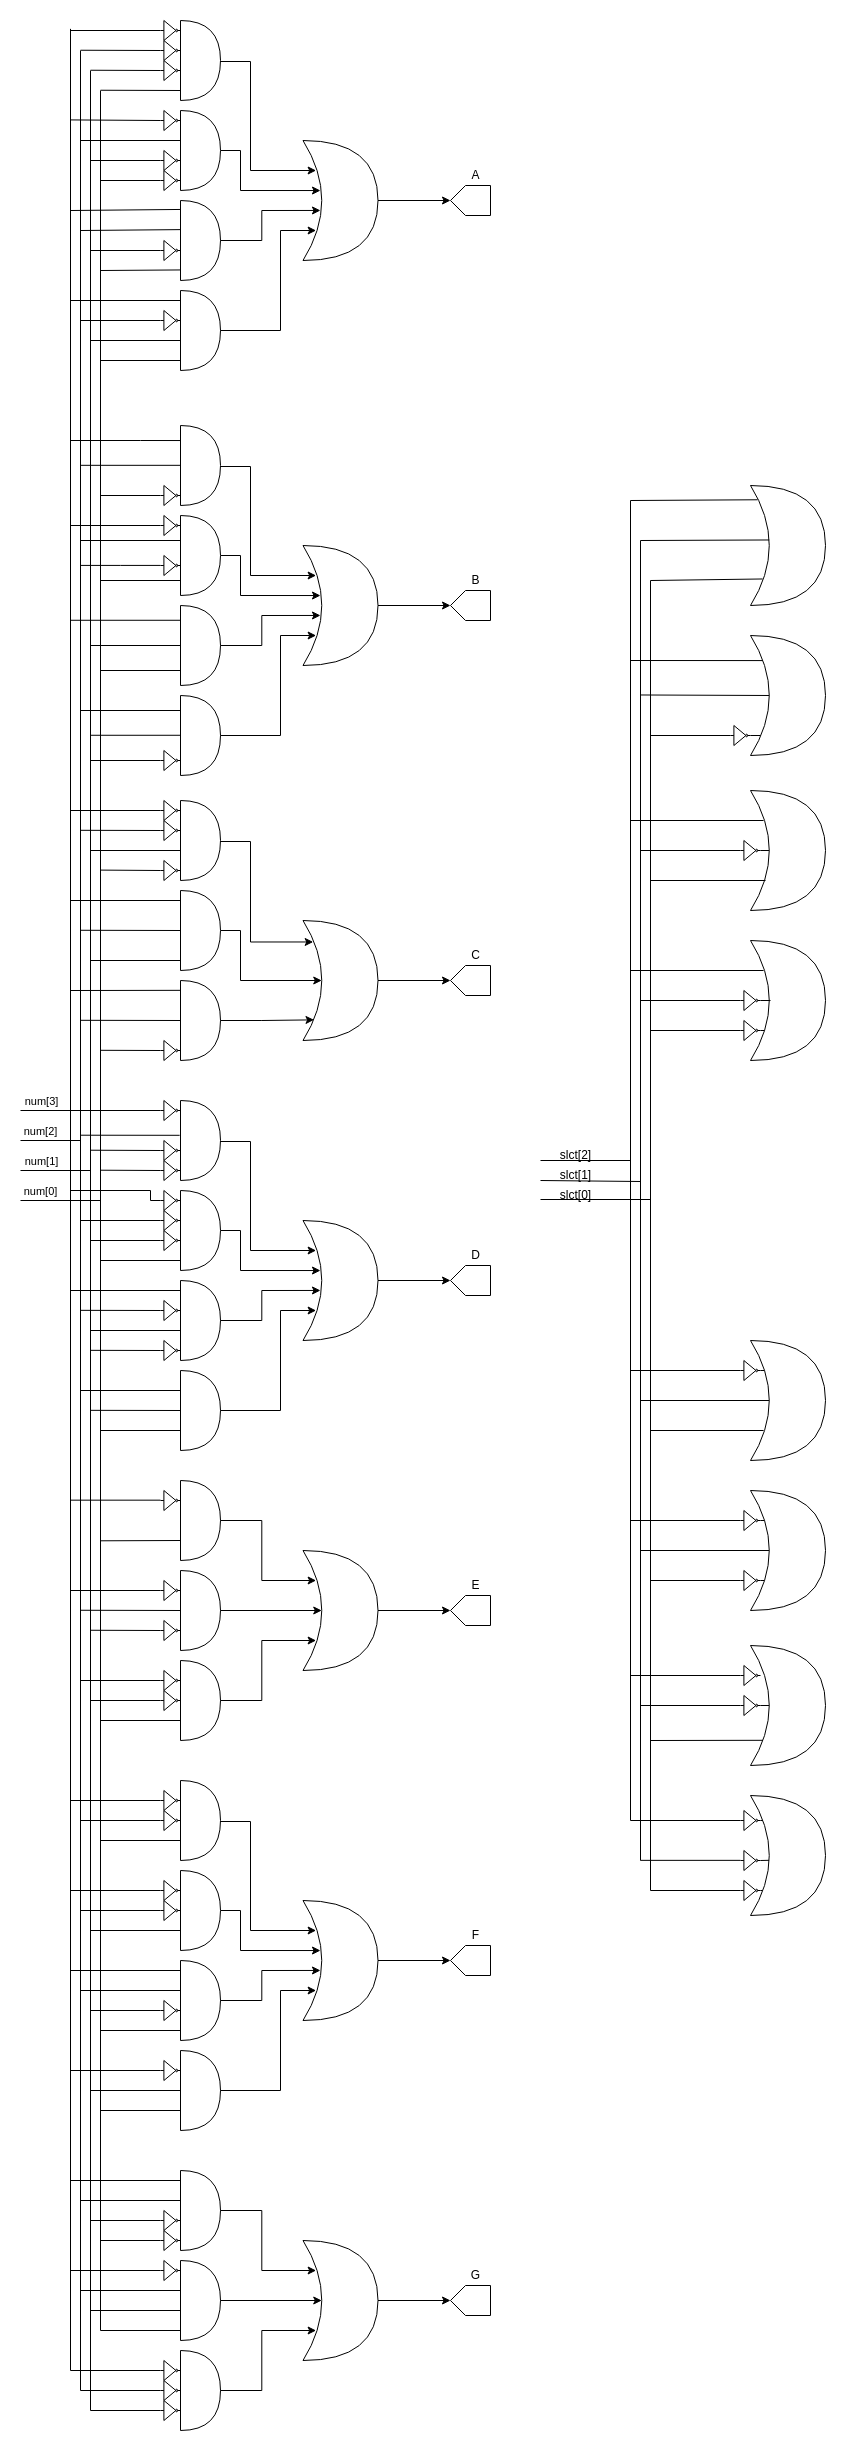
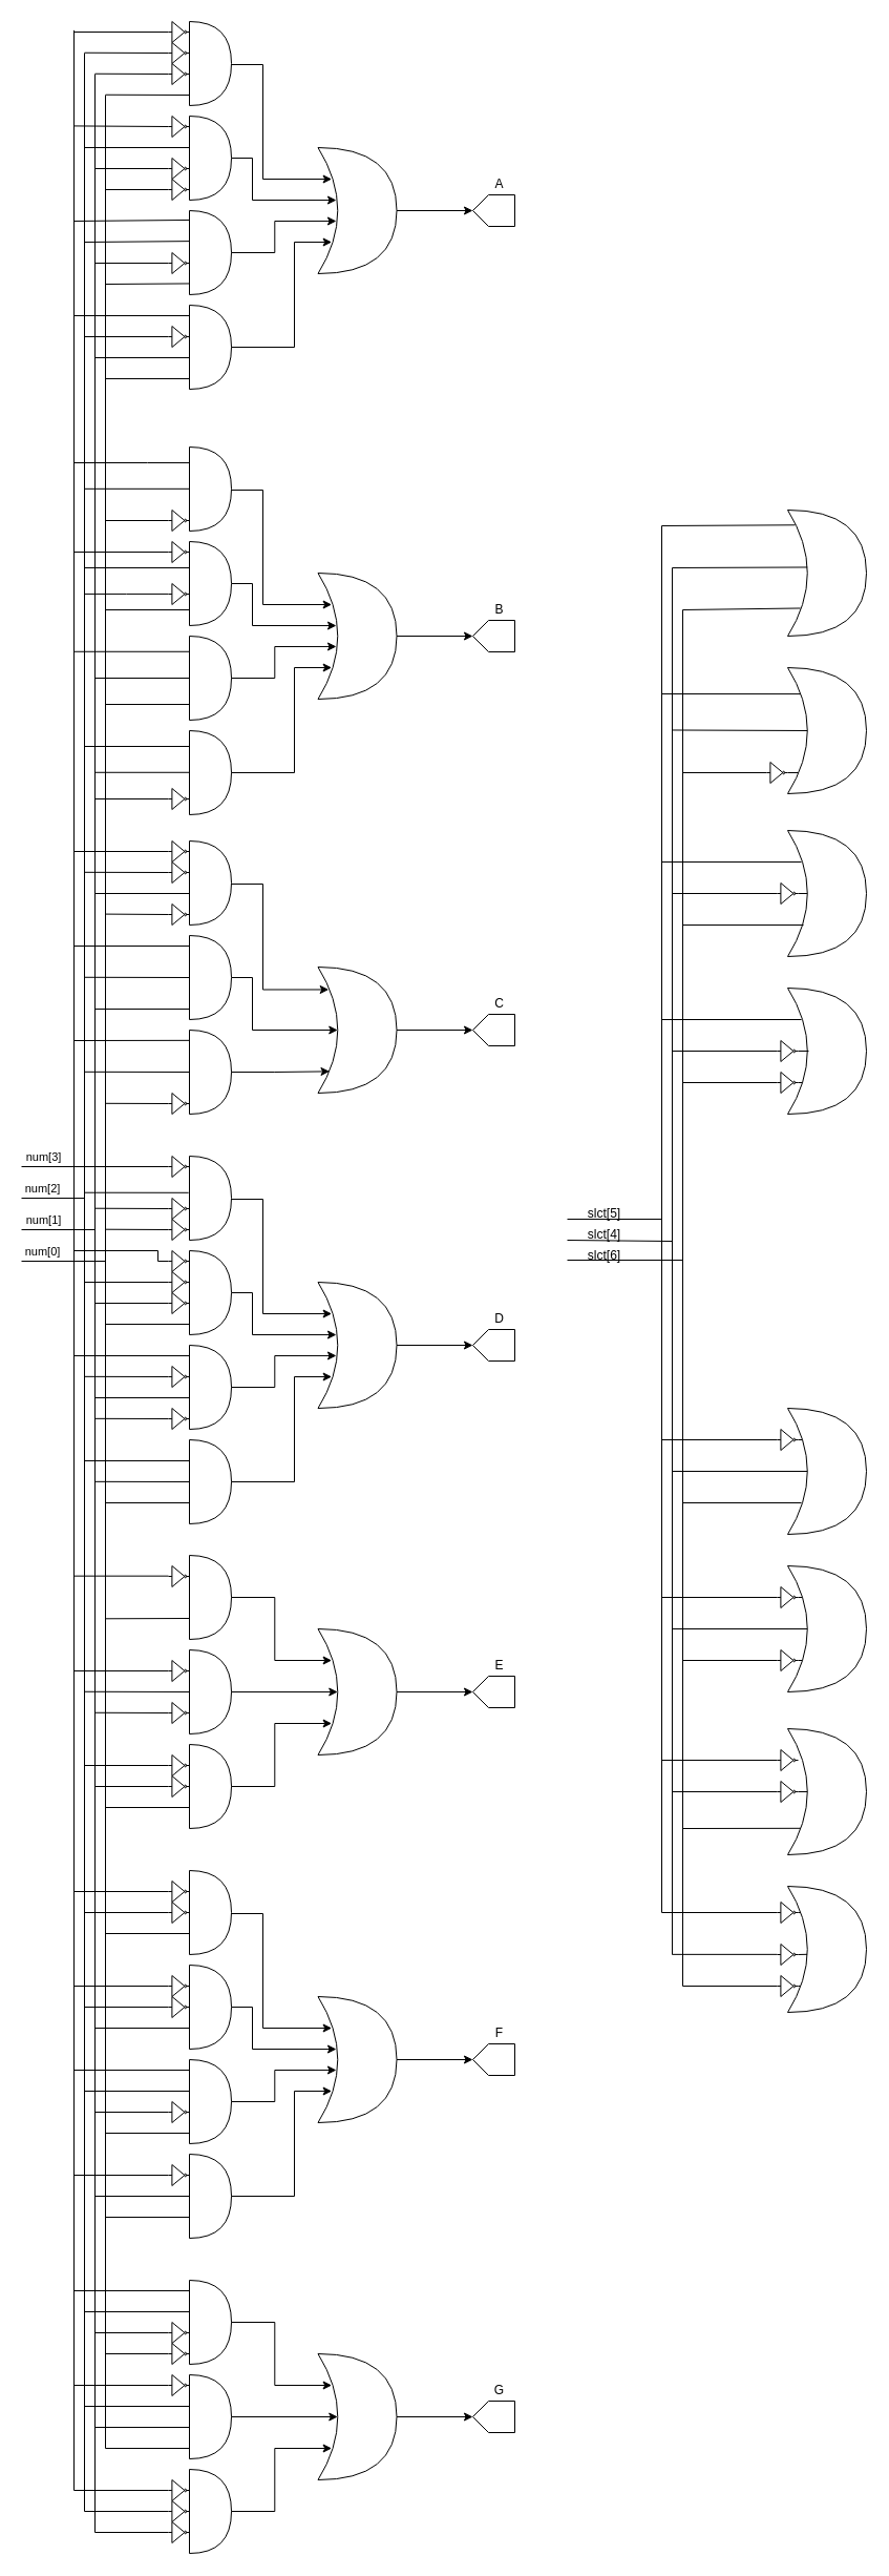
- <mxCell id="269" value="slct[2]" style="text;html=1;align=center;verticalAlign=middle;resizable=0;points=[];autosize=1;strokeColor=none;fillColor=none;" vertex="1" parent="1"><mxGeometry x="550" y="1140" width="50" height="30" as="geometry" /></mxCell>
+ <mxCell id="269" value="slct[5]" style="text;html=1;align=center;verticalAlign=middle;resizable=0;points=[];autosize=1;strokeColor=none;fillColor=none;" vertex="1" parent="1"><mxGeometry x="550" y="1140" width="50" height="30" as="geometry" /></mxCell>
- <mxCell id="270" value="slct[1]" style="text;html=1;align=center;verticalAlign=middle;resizable=0;points=[];autosize=1;strokeColor=none;fillColor=none;" vertex="1" parent="1"><mxGeometry x="550" y="1160" width="50" height="30" as="geometry" /></mxCell>
+ <mxCell id="270" value="slct[4]" style="text;html=1;align=center;verticalAlign=middle;resizable=0;points=[];autosize=1;strokeColor=none;fillColor=none;" vertex="1" parent="1"><mxGeometry x="550" y="1160" width="50" height="30" as="geometry" /></mxCell>
- <mxCell id="271" value="slct[0]" style="text;html=1;align=center;verticalAlign=middle;resizable=0;points=[];autosize=1;strokeColor=none;fillColor=none;" vertex="1" parent="1"><mxGeometry x="550" y="1180" width="50" height="30" as="geometry" /></mxCell>
+ <mxCell id="271" value="slct[6]" style="text;html=1;align=center;verticalAlign=middle;resizable=0;points=[];autosize=1;strokeColor=none;fillColor=none;" vertex="1" parent="1"><mxGeometry x="550" y="1180" width="50" height="30" as="geometry" /></mxCell>
